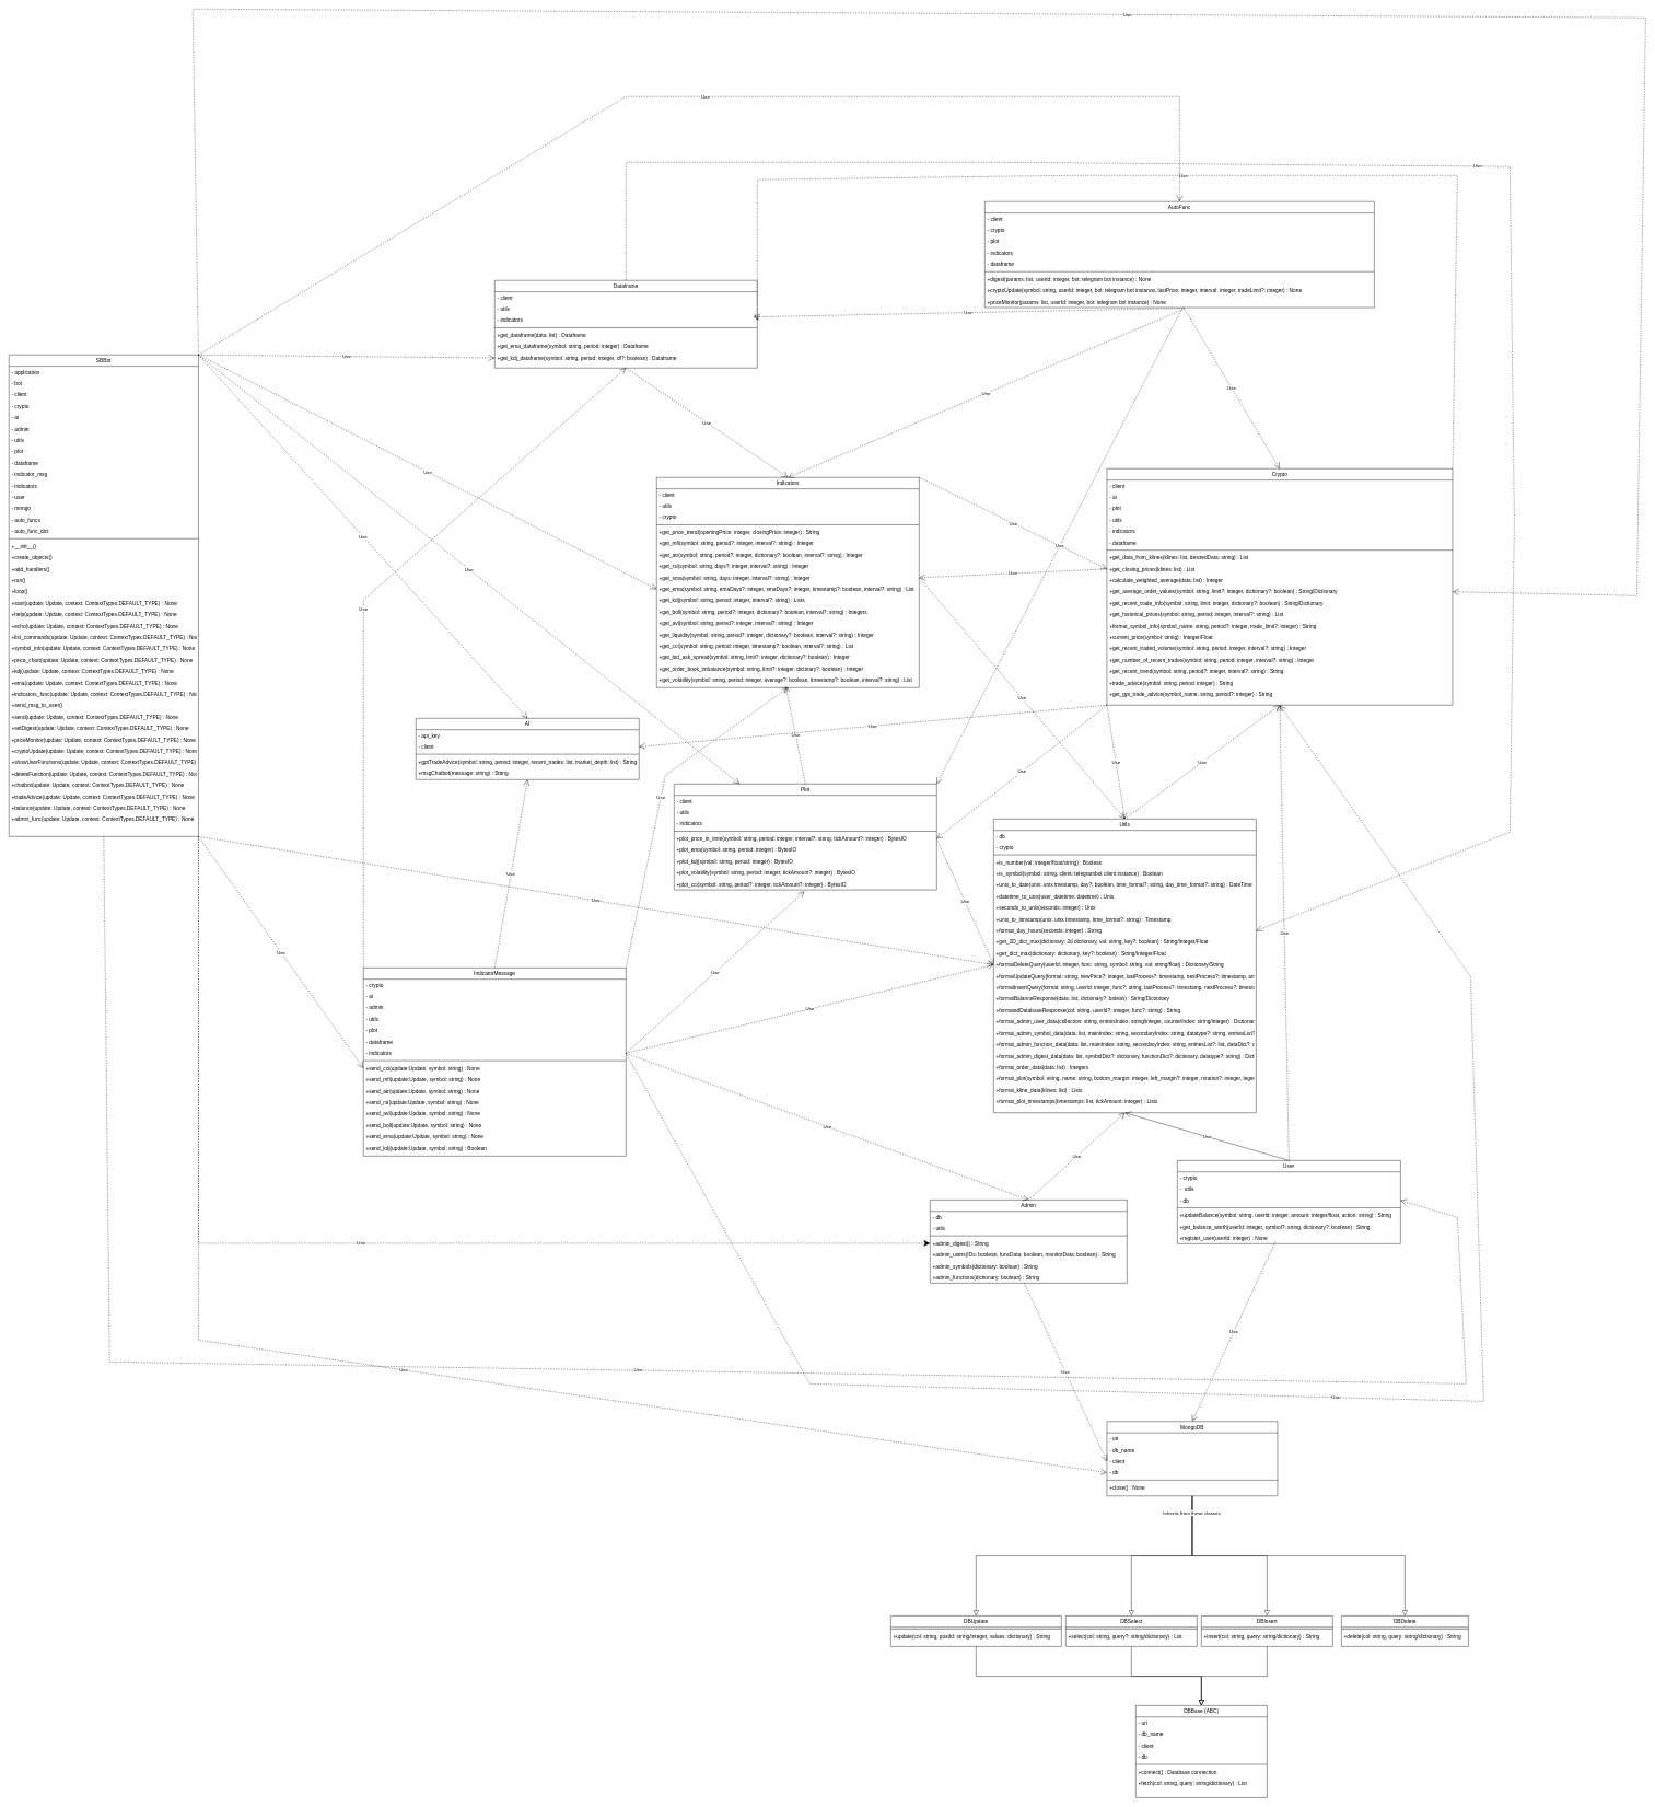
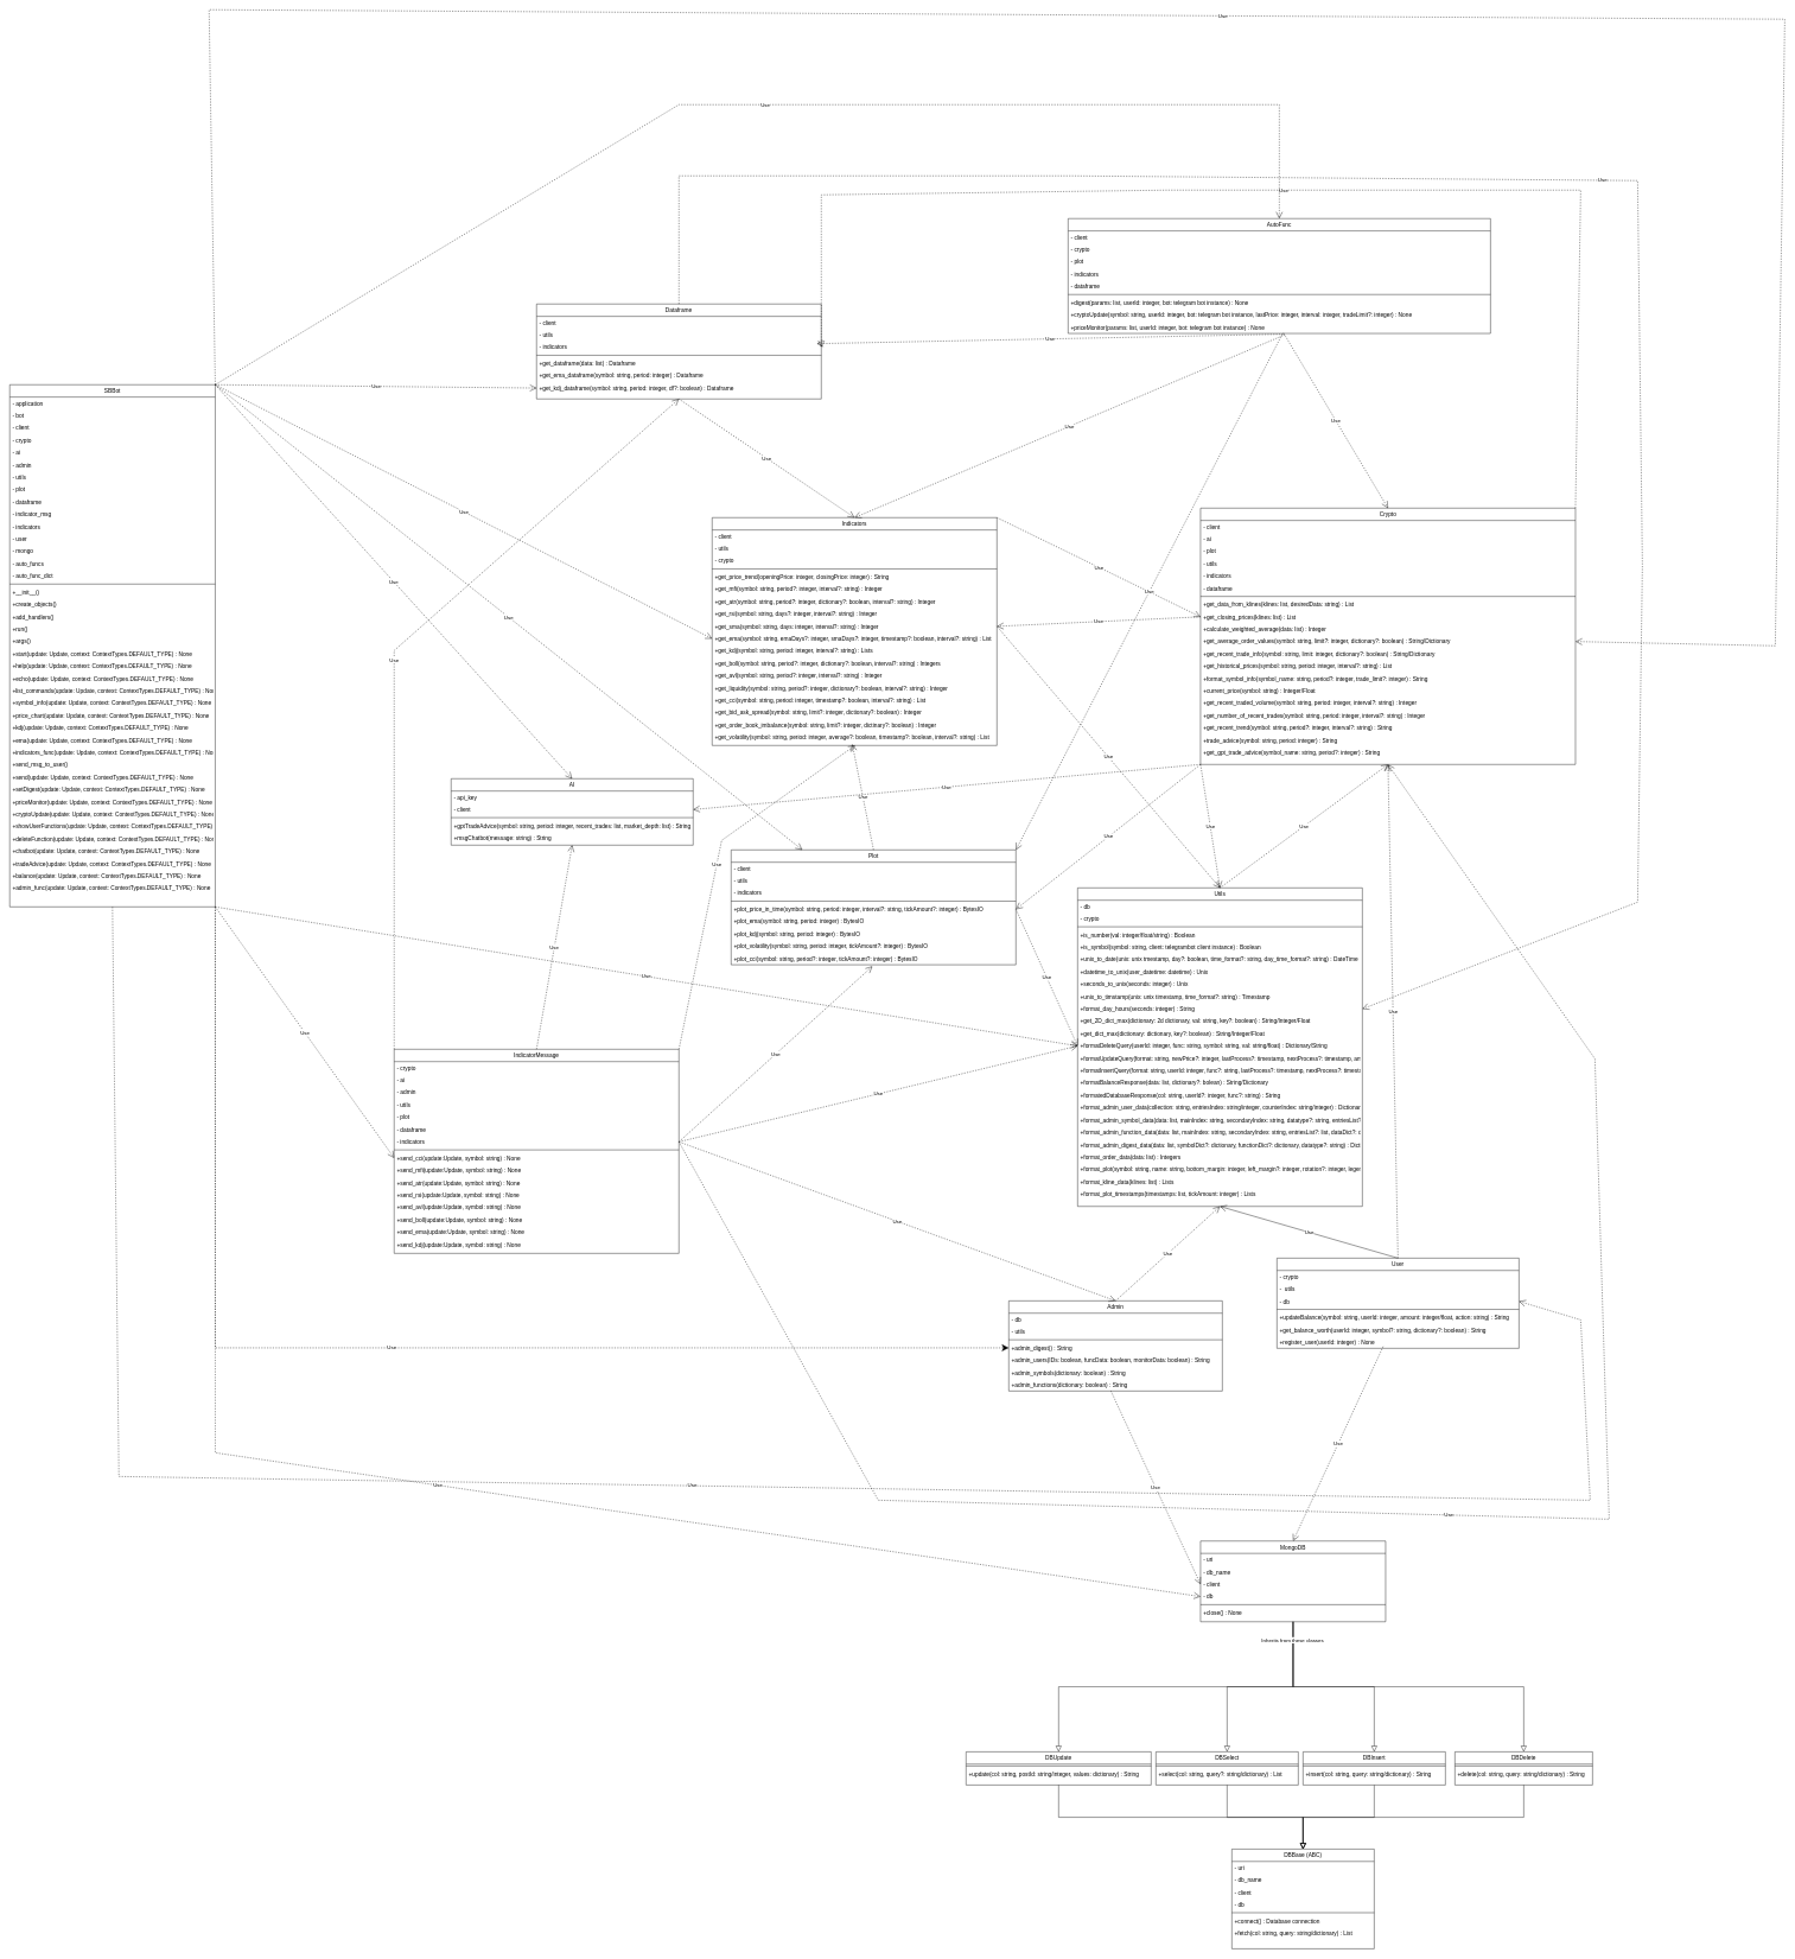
- <mxCell id="32" value="+loop()" style="text;align=left;verticalAlign=top;spacingLeft=4;spacingRight=4;overflow=hidden;rotatable=0;points=[[0,0.5],[1,0.5]];portConstraint=eastwest;" parent="11" vertex="1"><mxGeometry y="528" width="433" height="26" as="geometry" /></mxCell>
+ <mxCell id="32" value="+args()" style="text;align=left;verticalAlign=top;spacingLeft=4;spacingRight=4;overflow=hidden;rotatable=0;points=[[0,0.5],[1,0.5]];portConstraint=eastwest;" parent="11" vertex="1"><mxGeometry y="528" width="433" height="26" as="geometry" /></mxCell>
- <mxCell id="83" value="+send_kdj(update:Update, symbol: string) : Boolean" style="text;align=left;verticalAlign=top;spacingLeft=4;spacingRight=4;overflow=hidden;rotatable=0;points=[[0,0.5],[1,0.5]];portConstraint=eastwest;" parent="67" vertex="1"><mxGeometry y="398" width="600" height="26" as="geometry" /></mxCell>
+ <mxCell id="83" value="+send_kdj(update:Update, symbol: string) : None" style="text;align=left;verticalAlign=top;spacingLeft=4;spacingRight=4;overflow=hidden;rotatable=0;points=[[0,0.5],[1,0.5]];portConstraint=eastwest;" parent="67" vertex="1"><mxGeometry y="398" width="600" height="26" as="geometry" /></mxCell>
+ <mxCell id="244" value="" style="endArrow=block;endSize=10;endFill=0;shadow=0;strokeWidth=1;rounded=0;curved=0;edgeStyle=elbowEdgeStyle;elbow=vertical;entryX=0.5;entryY=0;entryDx=0;entryDy=0;exitX=0.5;exitY=1;exitDx=0;exitDy=0;" parent="1" source="195" target="178" edge="1"><mxGeometry width="160" relative="1" as="geometry"><mxPoint x="1910" y="3732" as="sourcePoint" /><mxPoint x="2010" y="3630" as="targetPoint" /></mxGeometry></mxCell>
